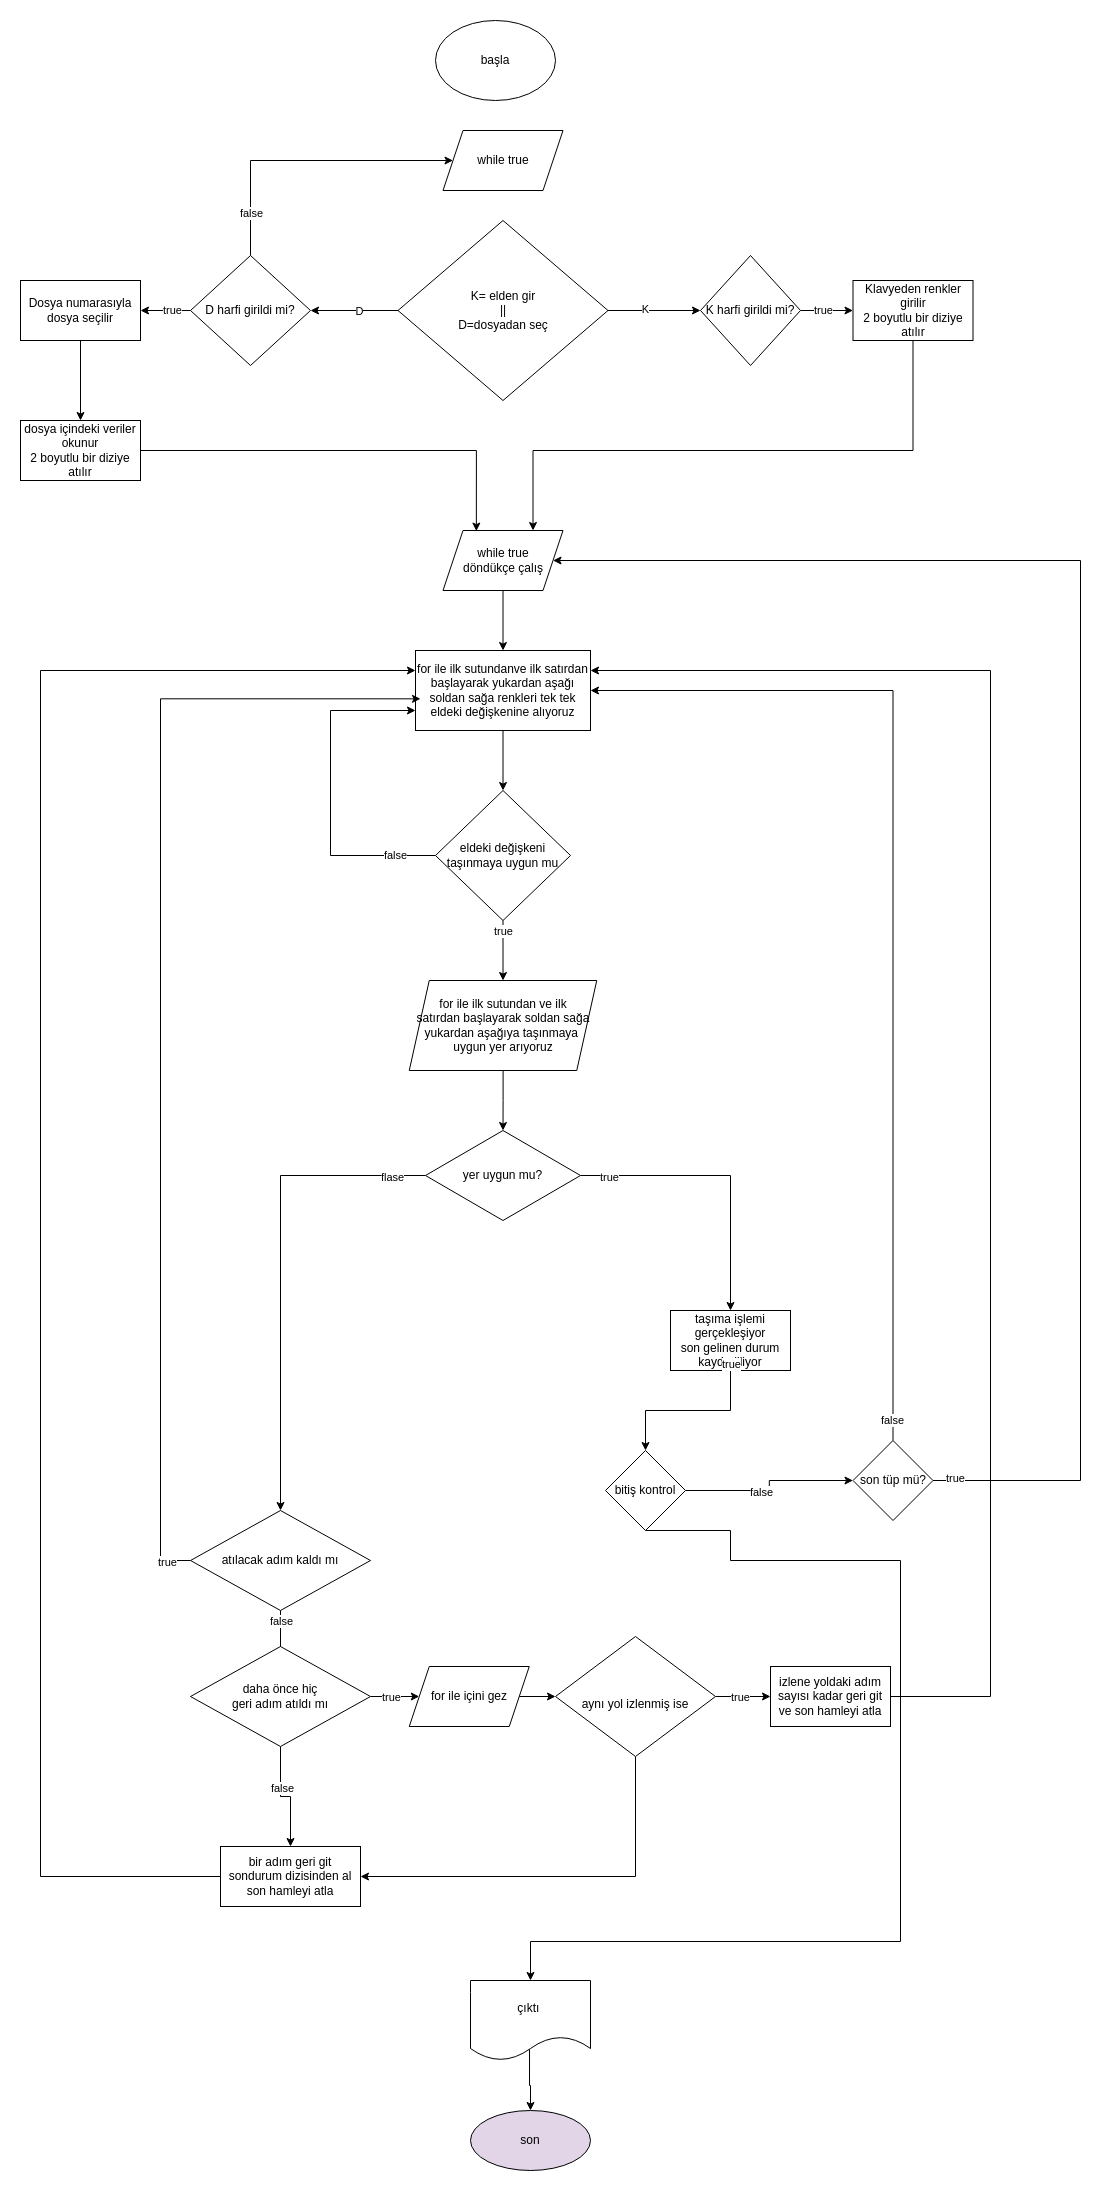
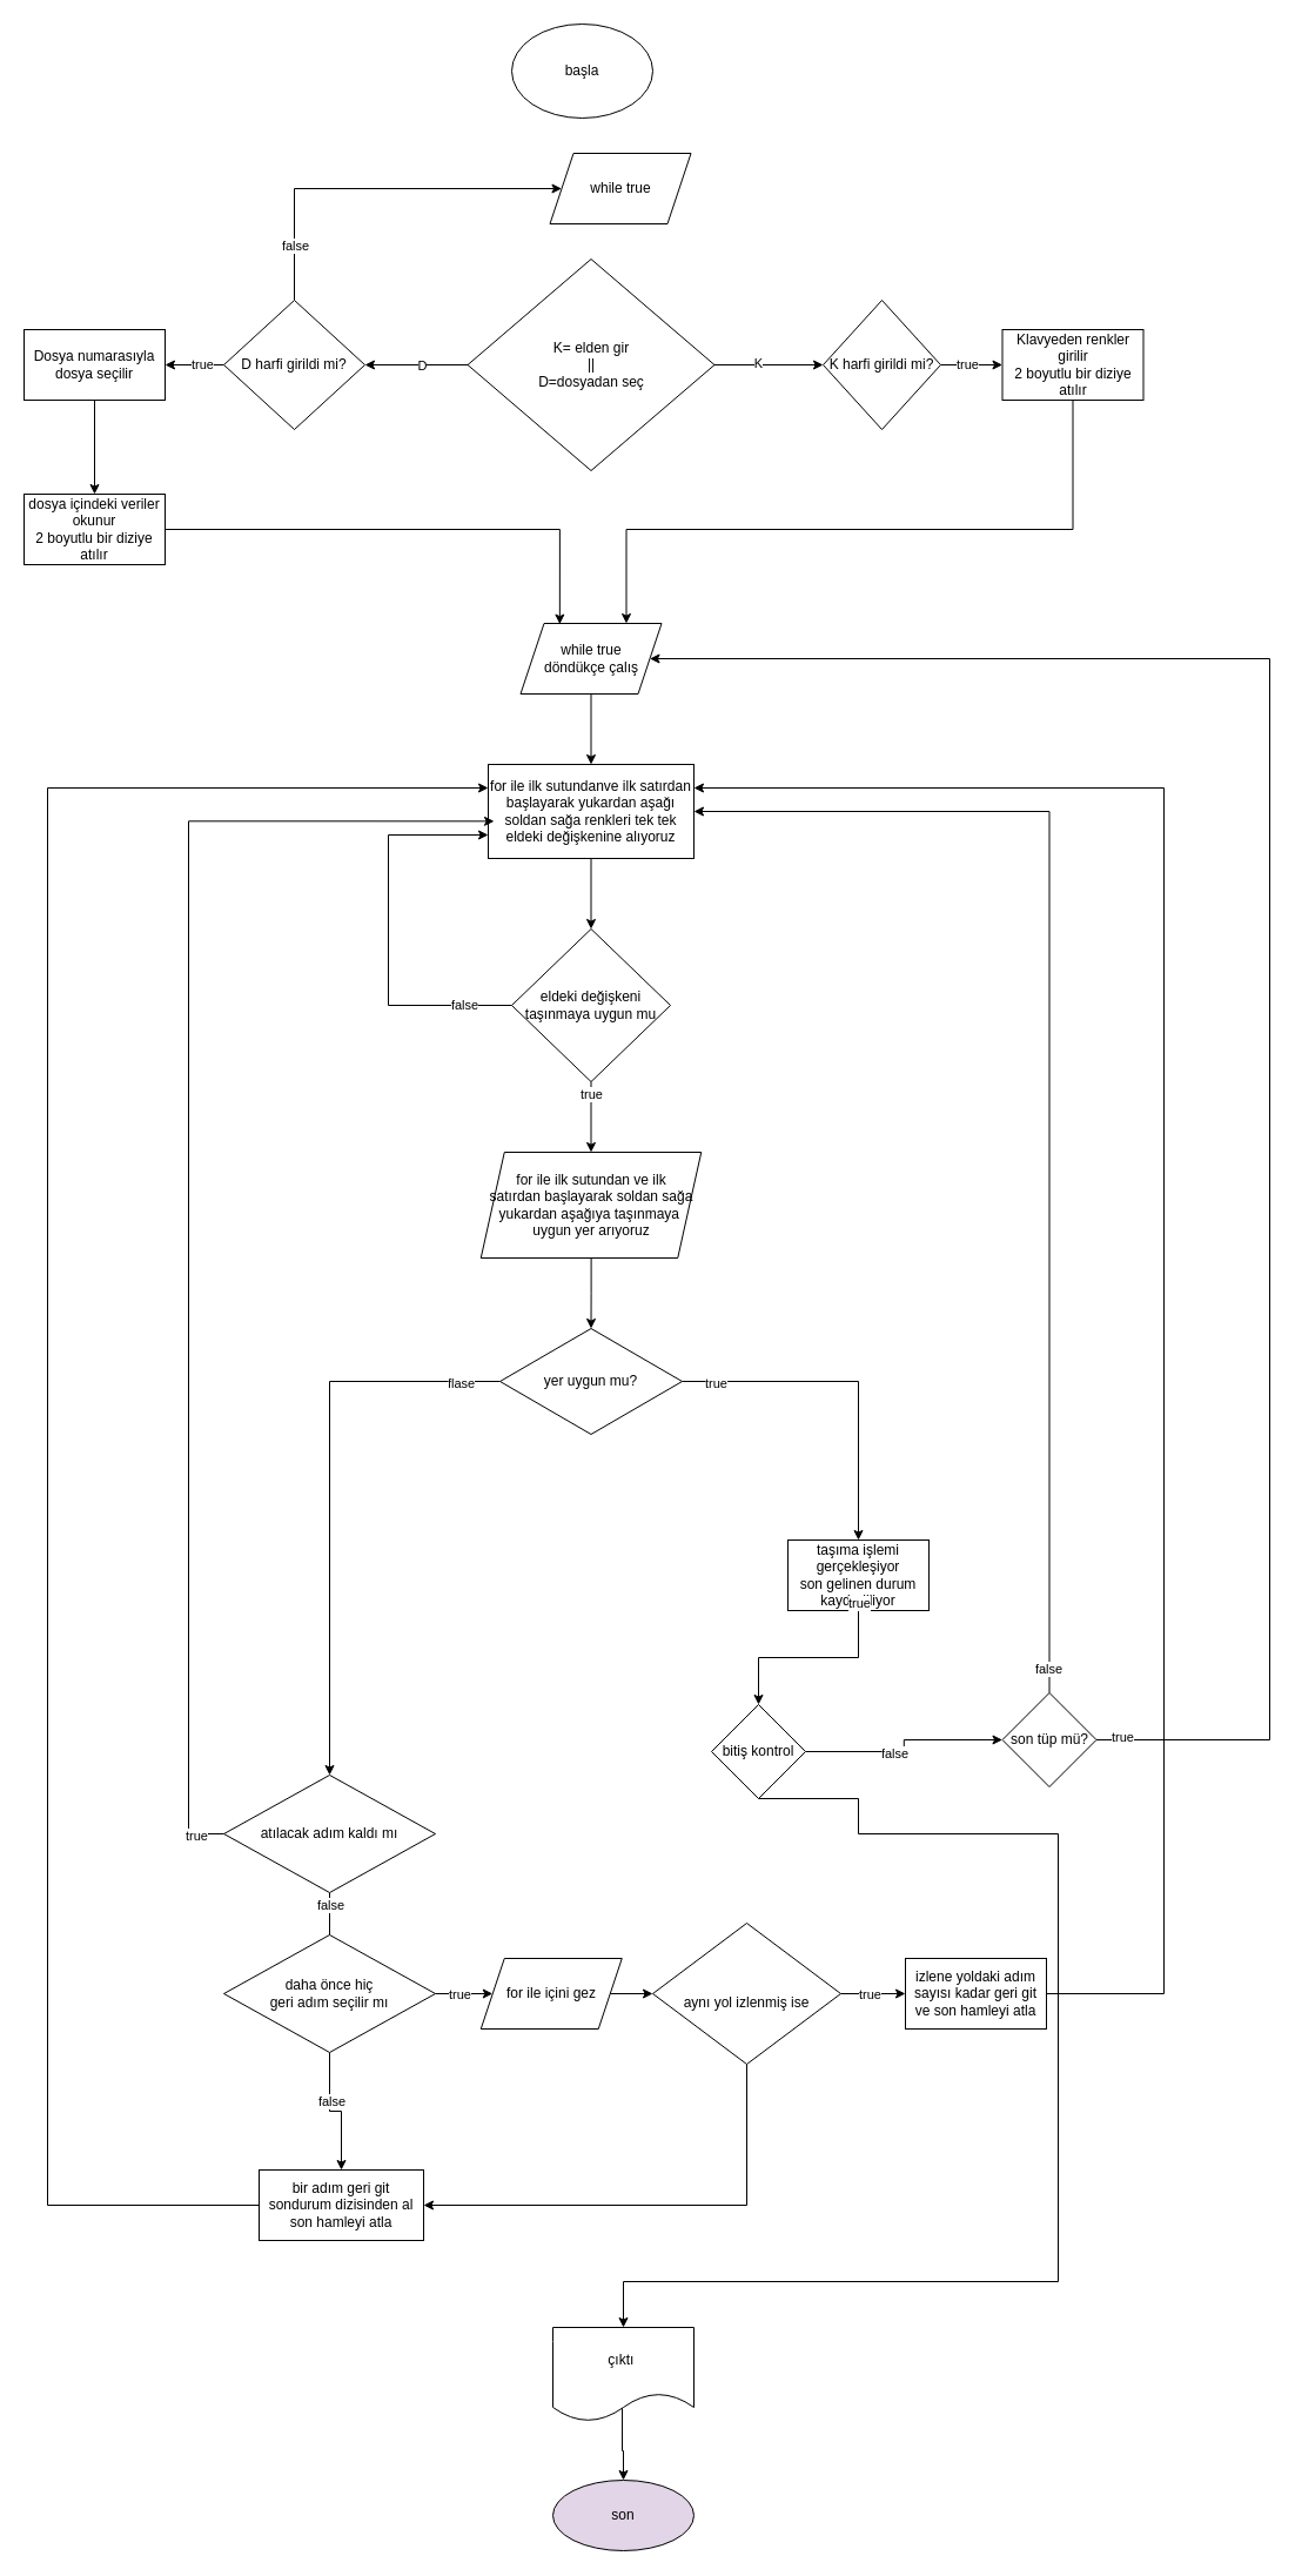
- <mxCell id="64" value="while true&lt;br&gt;" style="shape=parallelogram;perimeter=parallelogramPerimeter;whiteSpace=wrap;html=1;fixedSize=1;" vertex="1" parent="1"><mxGeometry x="442.5" y="130" width="120" height="60" as="geometry" /></mxCell>
+ <mxCell id="64" value="while true&lt;br&gt;" style="shape=parallelogram;perimeter=parallelogramPerimeter;whiteSpace=wrap;html=1;fixedSize=1;" vertex="1" parent="1"><mxGeometry x="467.5" y="130" width="120" height="60" as="geometry" /></mxCell>
- <mxCell id="38" value="daha önce hiç&lt;br&gt;geri adım atıldı mı" style="rhombus;whiteSpace=wrap;html=1;" vertex="1" parent="1"><mxGeometry x="190" y="1646" width="180" height="100" as="geometry" /></mxCell>
+ <mxCell id="38" value="daha önce hiç&lt;br&gt;geri adım seçilir mı" style="rhombus;whiteSpace=wrap;html=1;" vertex="1" parent="1"><mxGeometry x="190" y="1646" width="180" height="100" as="geometry" /></mxCell>
